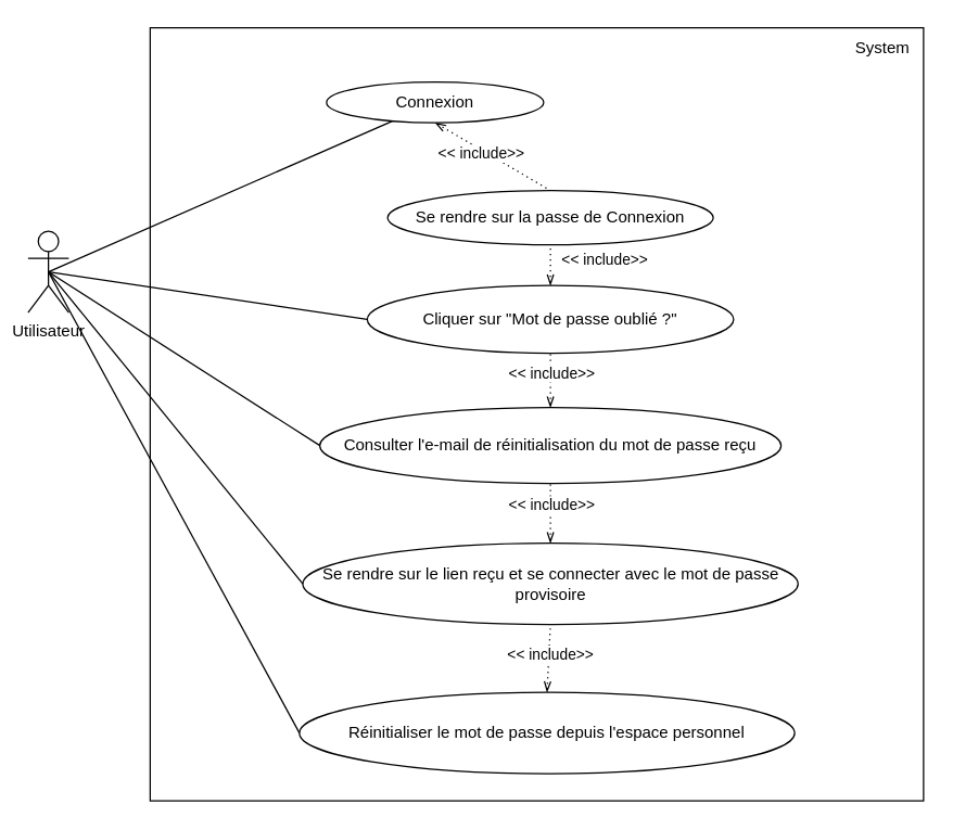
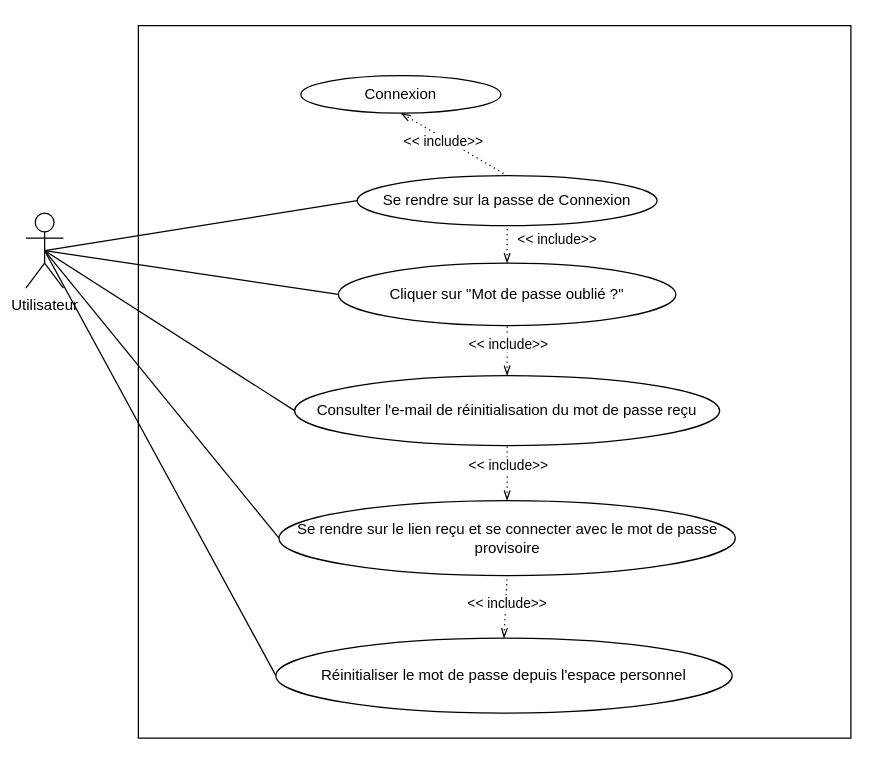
- <mxCell id="3" value="System" style="text;html=1;strokeColor=none;fillColor=none;align=center;verticalAlign=middle;whiteSpace=wrap;rounded=0;" parent="1" vertex="1"><mxGeometry x="620" y="20" width="60" height="30" as="geometry" /></mxCell>
- <mxCell id="18" value="" style="endArrow=none;html=1;rounded=0;exitX=0.5;exitY=0.5;exitDx=0;exitDy=0;exitPerimeter=0;" parent="1" source="4" target="8" edge="1"><mxGeometry width="50" height="50" relative="1" as="geometry"><mxPoint x="320" y="200" as="sourcePoint" /><mxPoint x="370" y="150" as="targetPoint" /></mxGeometry></mxCell>
+ <mxCell id="18" value="" style="endArrow=none;html=1;rounded=0;exitX=0.5;exitY=0.5;exitDx=0;exitDy=0;exitPerimeter=0;entryX=0;entryY=0.5;entryDx=0;entryDy=0;" parent="1" source="4" target="7" edge="1"><mxGeometry width="50" height="50" relative="1" as="geometry"><mxPoint x="320" y="200" as="sourcePoint" /><mxPoint x="370" y="150" as="targetPoint" /></mxGeometry></mxCell>
